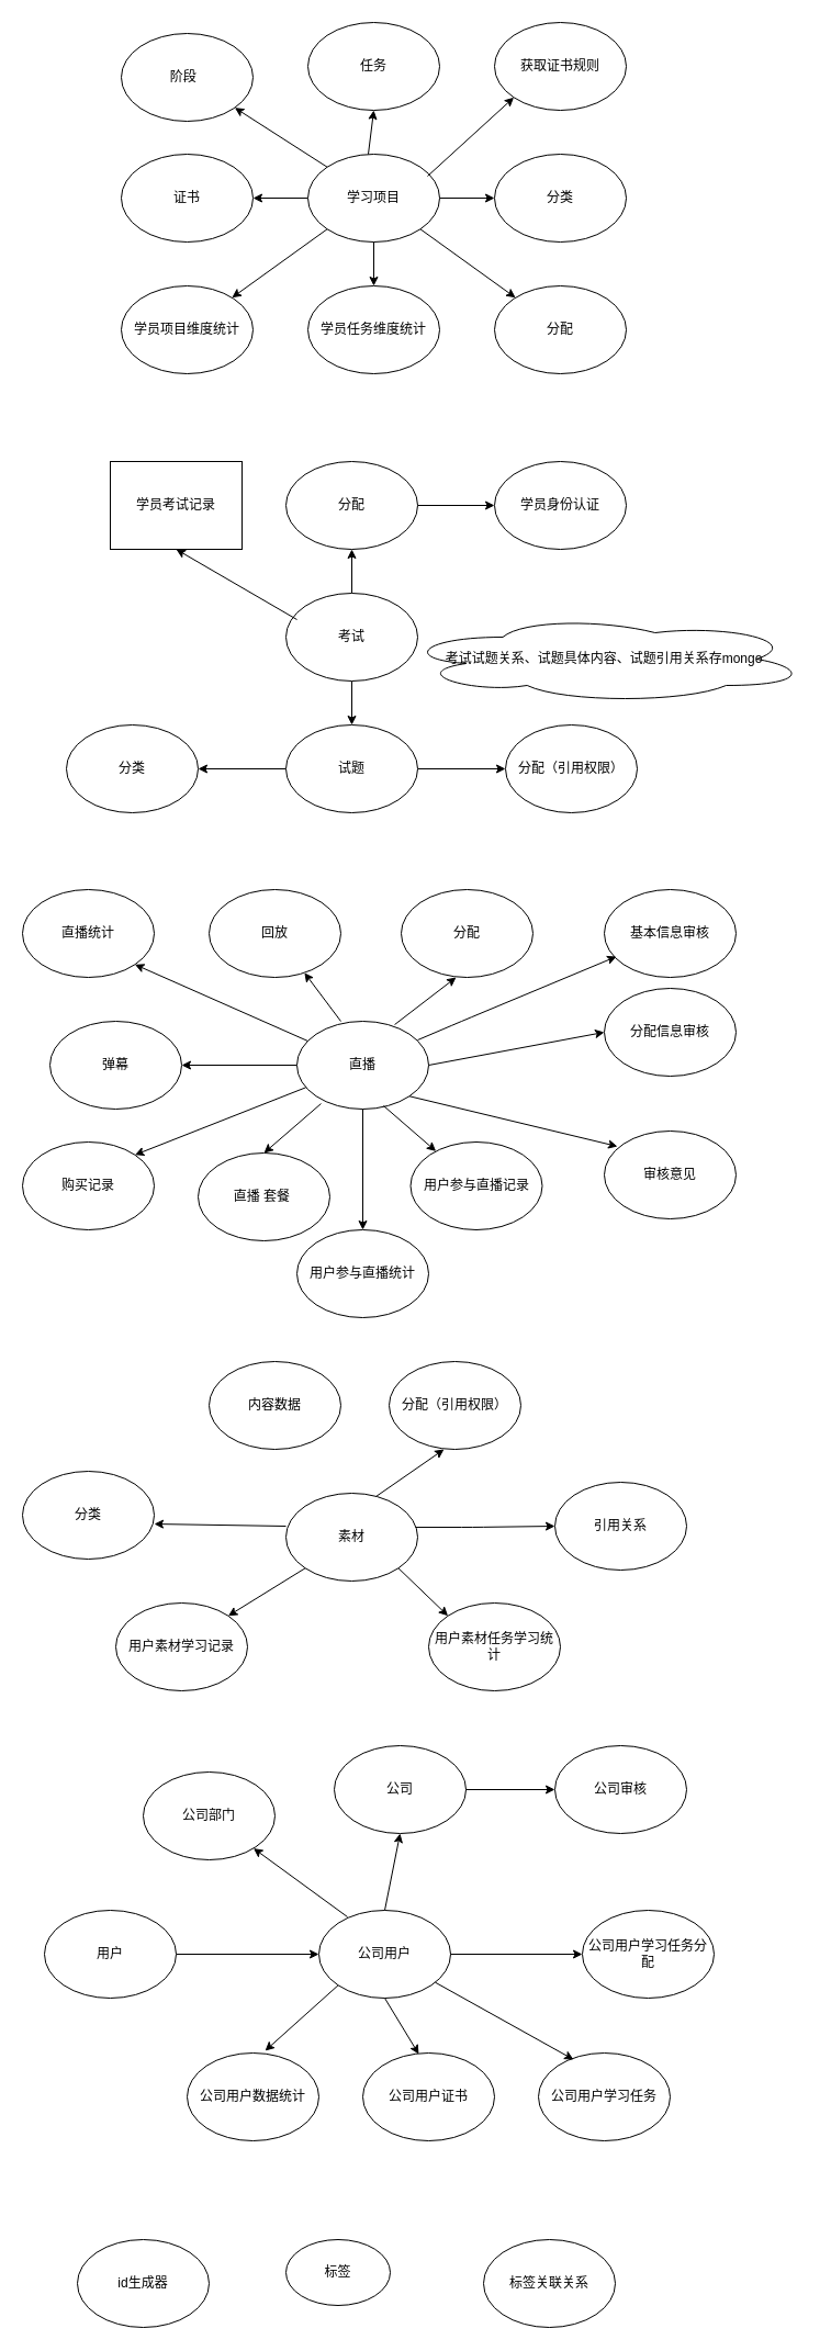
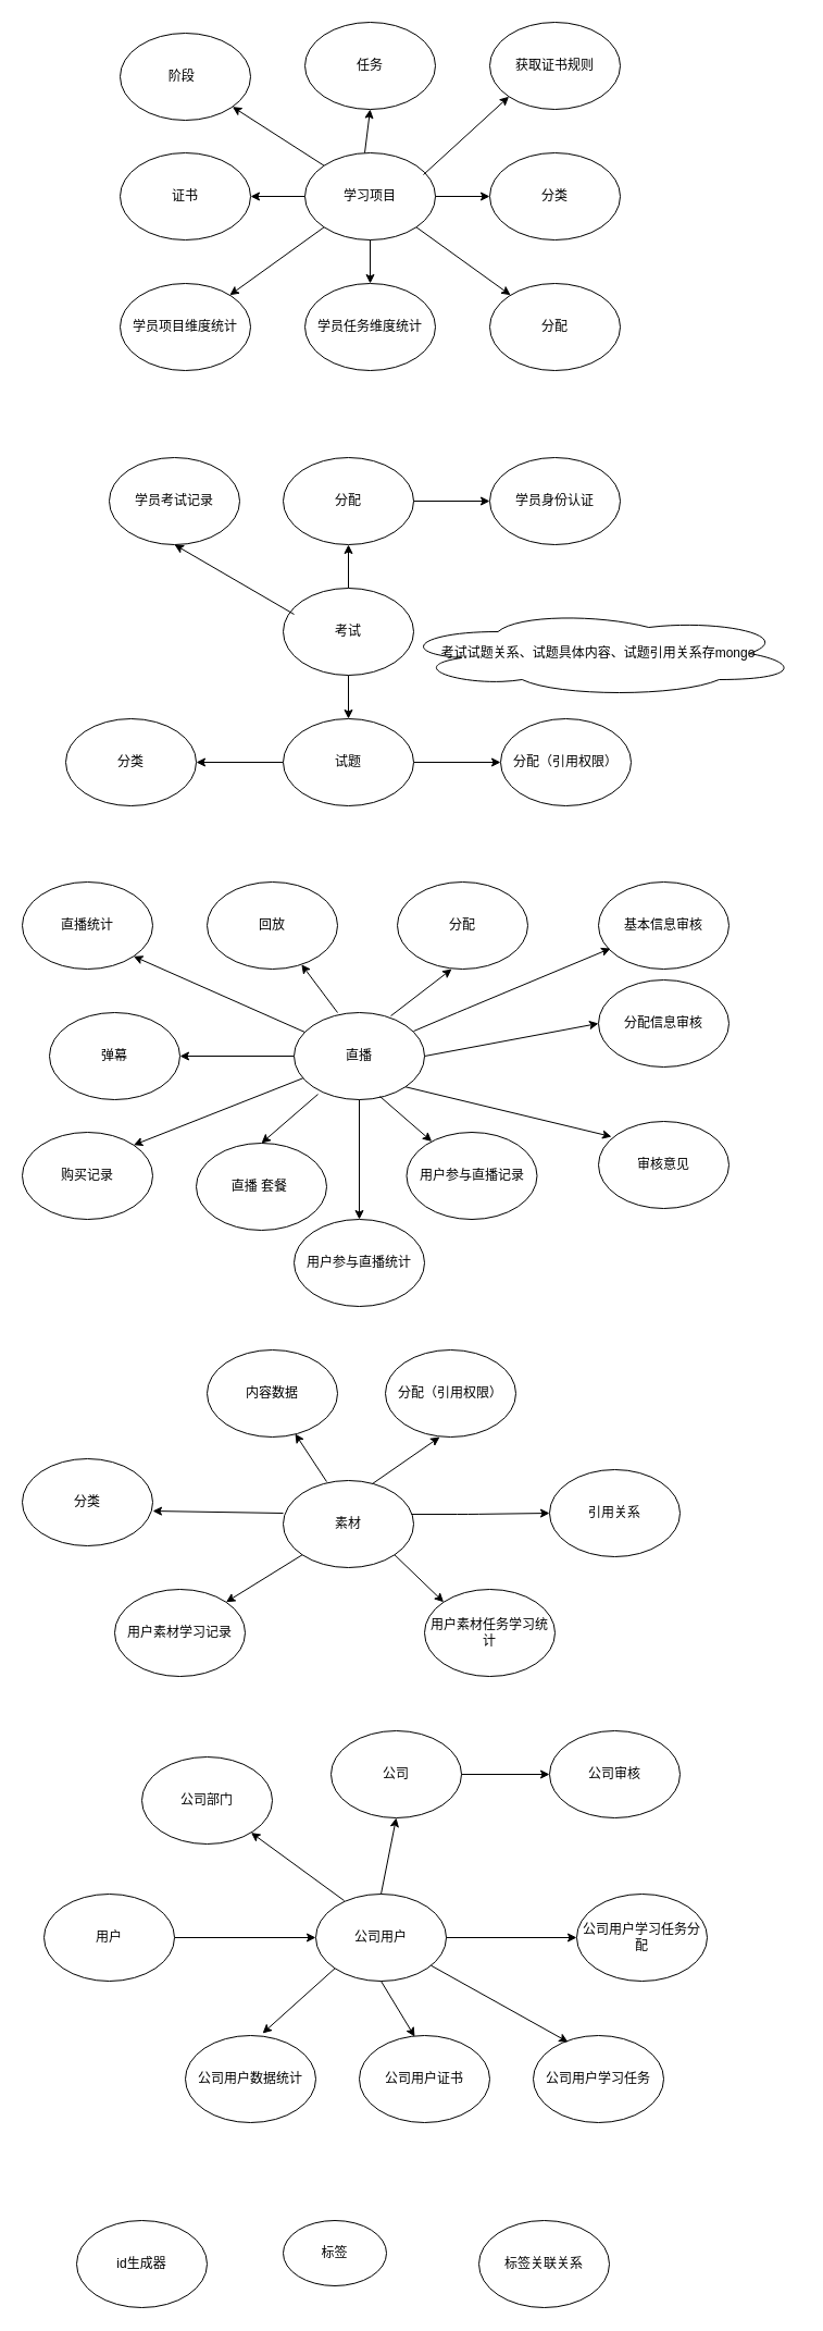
- <mxCell id="22" value="学员考试记录" style="whiteSpace=wrap;html=1;rounded=0;" parent="1" vertex="1"><mxGeometry x="100" y="420" width="120" height="80" as="geometry" /></mxCell>
+ <mxCell id="22" value="学员考试记录" style="ellipse;whiteSpace=wrap;html=1;" parent="1" vertex="1"><mxGeometry x="100" y="420" width="120" height="80" as="geometry" /></mxCell>
+ <mxCell id="66" value="" style="endArrow=classic;html=1;entryX=0.675;entryY=0.963;entryDx=0;entryDy=0;entryPerimeter=0;exitX=0.333;exitY=0.013;exitDx=0;exitDy=0;exitPerimeter=0;" parent="1" source="56" target="58" edge="1"><mxGeometry width="50" height="50" relative="1" as="geometry"><mxPoint x="310" y="1360" as="sourcePoint" /><mxPoint x="360" y="1310" as="targetPoint" /></mxGeometry></mxCell>
